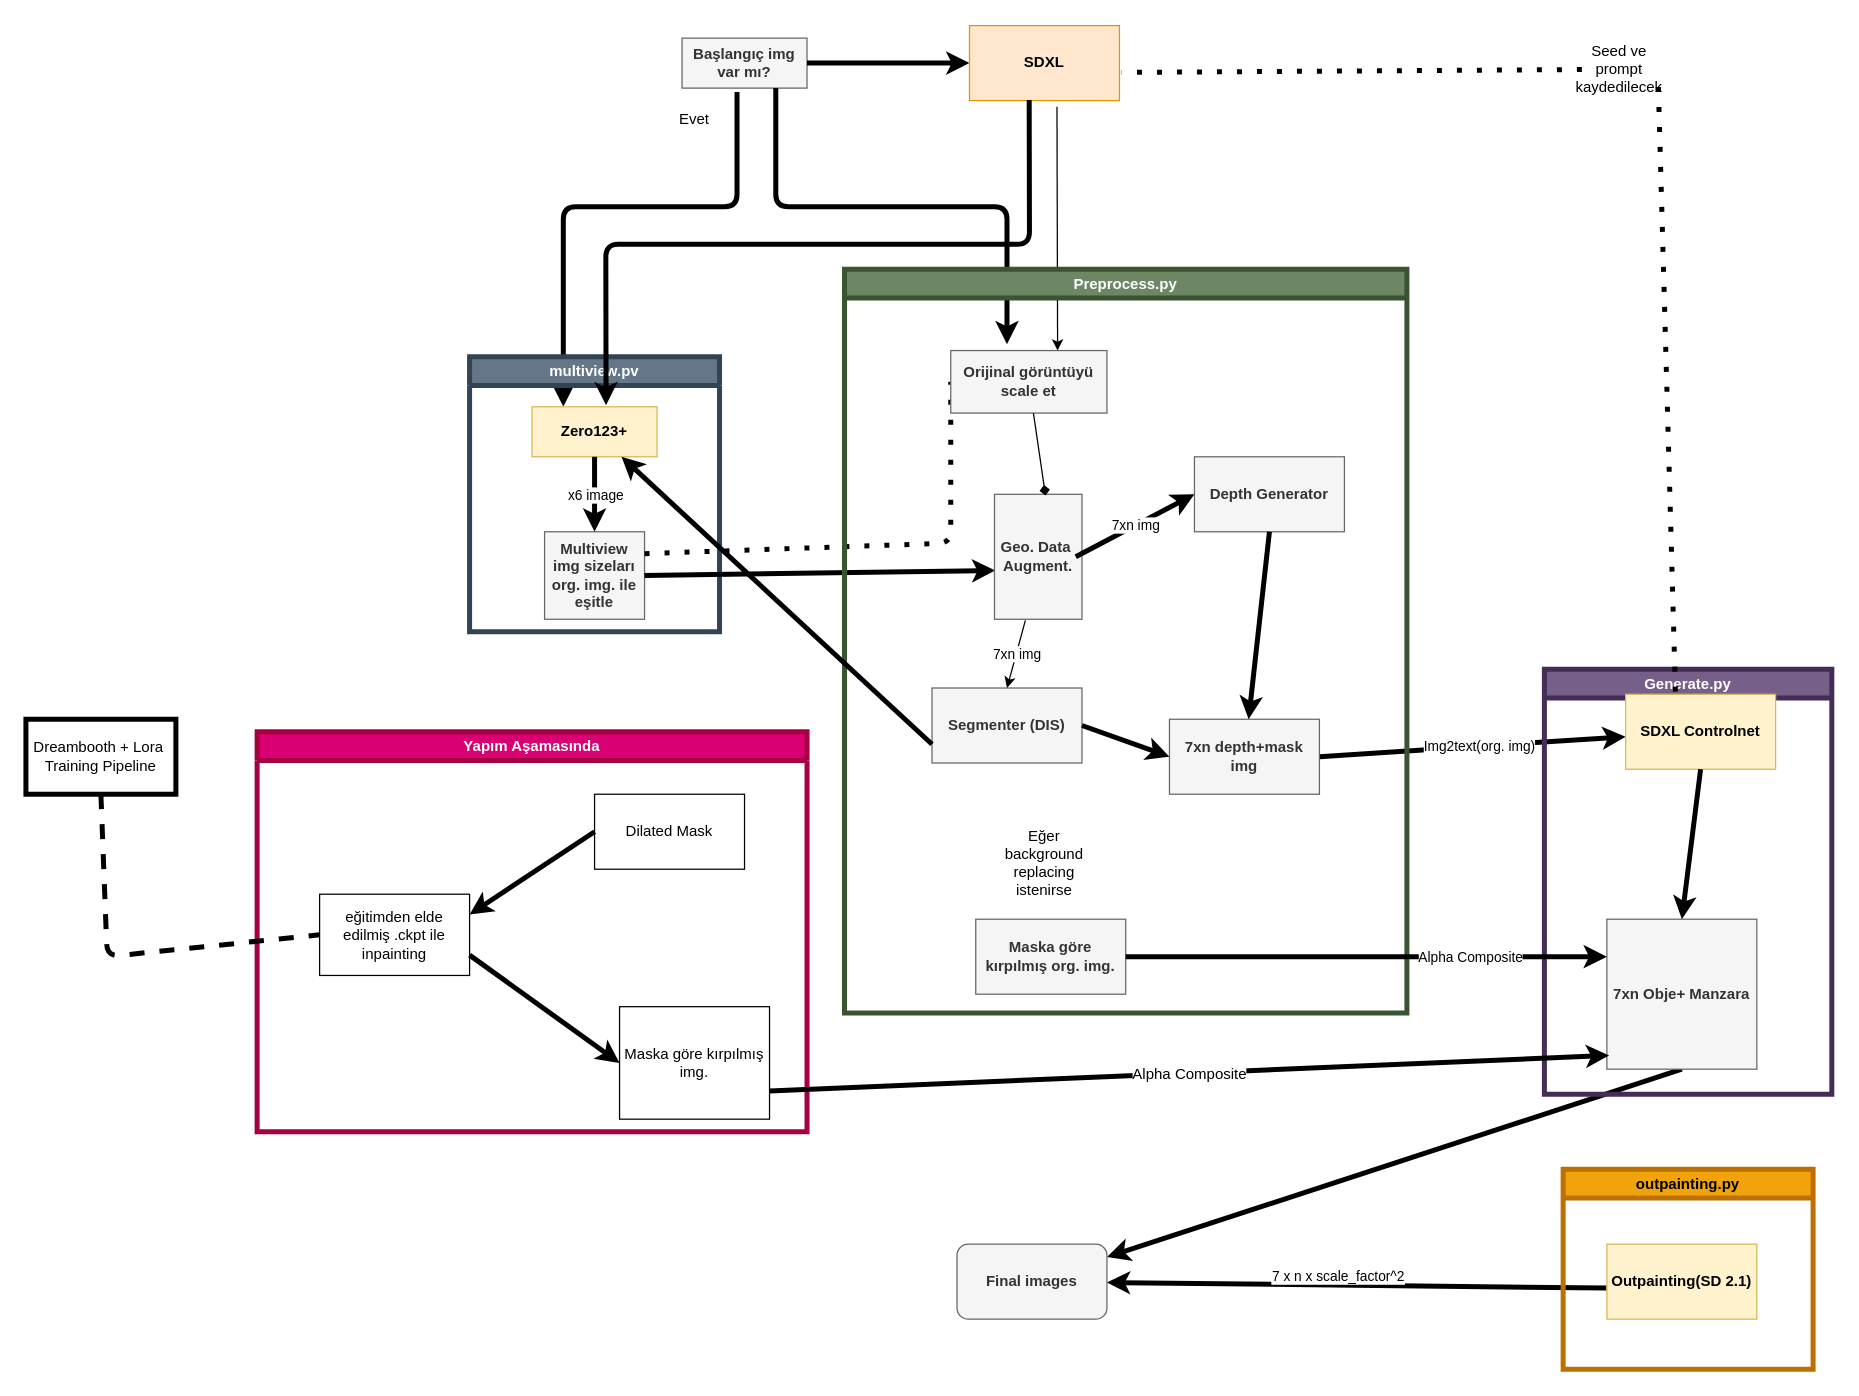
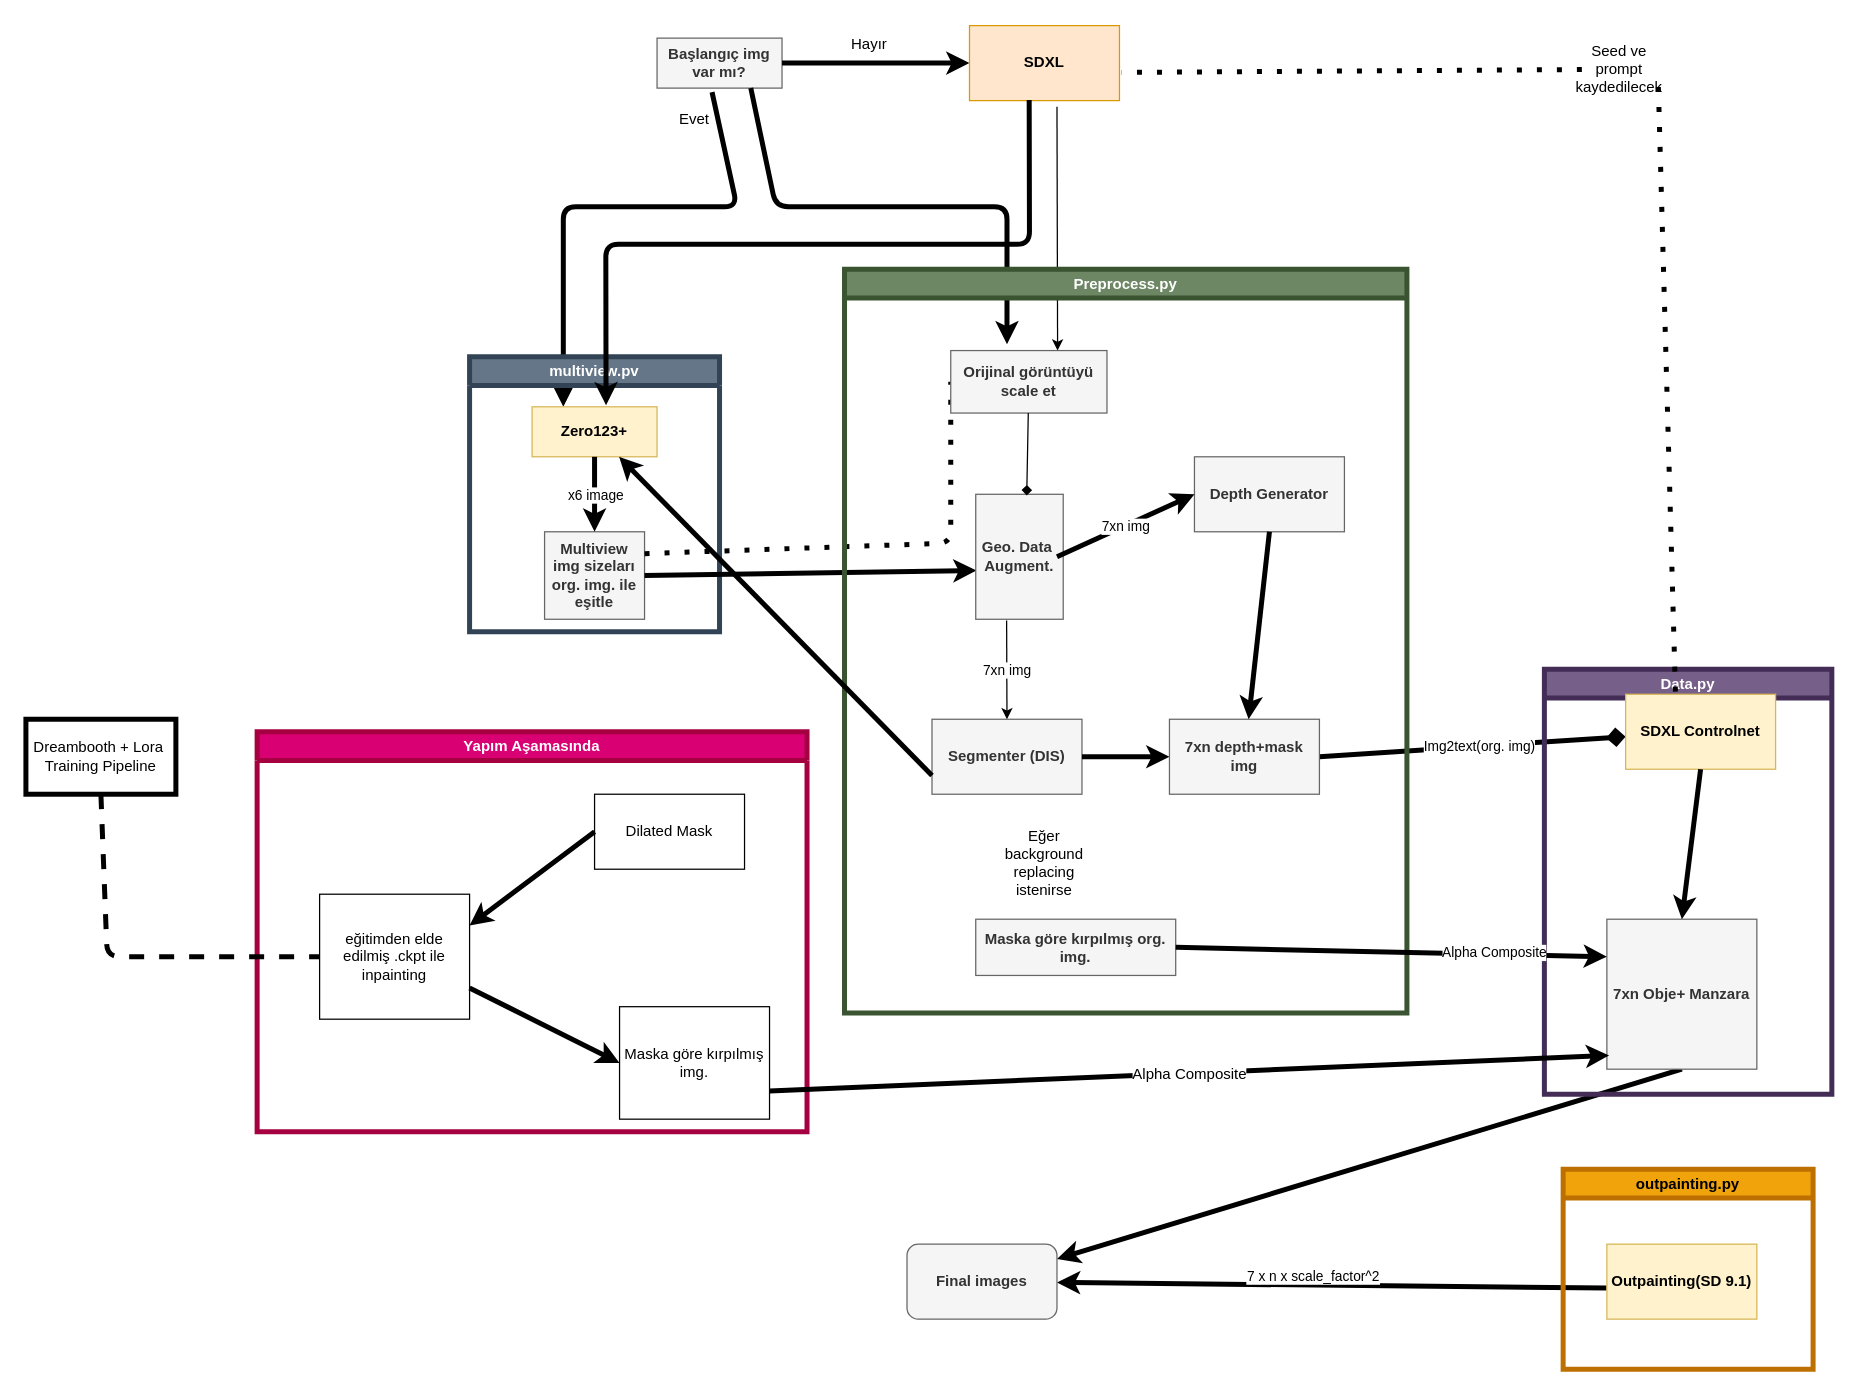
+ <mxCell id="7" value="Hayır" style="text;html=1;strokeColor=none;fillColor=none;align=center;verticalAlign=middle;whiteSpace=wrap;rounded=0;" parent="1" vertex="1"><mxGeometry x="665" y="20" width="60" height="30" as="geometry" /></mxCell>
- <mxCell id="2" value="Başlangıç img var mı?" style="rounded=0;whiteSpace=wrap;html=1;fillColor=#f5f5f5;fontColor=#333333;strokeColor=#666666;fontStyle=1;fontSize=12;" parent="1" vertex="1"><mxGeometry x="545" y="30" width="100" height="40" as="geometry" /></mxCell>
+ <mxCell id="2" value="Başlangıç img var mı?" style="rounded=0;whiteSpace=wrap;html=1;fillColor=#f5f5f5;fontColor=#333333;strokeColor=#666666;fontStyle=1;fontSize=12;" parent="1" vertex="1"><mxGeometry x="525" y="30" width="100" height="40" as="geometry" /></mxCell>
- <mxCell id="25" value="Geo. Data&amp;nbsp;&lt;br style=&quot;font-size: 12px;&quot;&gt;Augment." style="rounded=0;whiteSpace=wrap;html=1;fillColor=#f5f5f5;fontColor=#333333;strokeColor=#666666;fontStyle=1;fontSize=12;" parent="23" vertex="1"><mxGeometry x="120" y="180" width="70" height="100" as="geometry" /></mxCell>
+ <mxCell id="25" value="Geo. Data&amp;nbsp;&lt;br style=&quot;font-size: 12px;&quot;&gt;Augment." style="rounded=0;whiteSpace=wrap;html=1;fillColor=#f5f5f5;fontColor=#333333;strokeColor=#666666;fontStyle=1;fontSize=12;" parent="23" vertex="1"><mxGeometry x="105" y="180" width="70" height="100" as="geometry" /></mxCell>
- <mxCell id="38" value="Generate.py" style="swimlane;whiteSpace=wrap;html=1;fillColor=#76608a;fontColor=#ffffff;strokeColor=#432D57;strokeWidth=4;perimeterSpacing=1;" vertex="1" parent="1"><mxGeometry x="1235" y="535" width="230" height="340" as="geometry" /></mxCell>
+ <mxCell id="38" value="Data.py" style="swimlane;whiteSpace=wrap;html=1;fillColor=#76608a;fontColor=#ffffff;strokeColor=#432D57;strokeWidth=4;perimeterSpacing=1;" vertex="1" parent="1"><mxGeometry x="1235" y="535" width="230" height="340" as="geometry" /></mxCell>
- <mxCell id="32" value="Segmenter (DIS)" style="rounded=0;whiteSpace=wrap;html=1;fillColor=#f5f5f5;fontColor=#333333;strokeColor=#666666;fontStyle=1;fontSize=12;" parent="23" vertex="1"><mxGeometry x="70" y="335" width="120" height="60" as="geometry" /></mxCell>
+ <mxCell id="32" value="Segmenter (DIS)" style="rounded=0;whiteSpace=wrap;html=1;fillColor=#f5f5f5;fontColor=#333333;strokeColor=#666666;fontStyle=1;fontSize=12;" parent="23" vertex="1"><mxGeometry x="70" y="360" width="120" height="60" as="geometry" /></mxCell>
- <mxCell id="8" value="" style="endArrow=classic;html=1;exitX=1;exitY=0.5;exitDx=0;exitDy=0;strokeWidth=4;" parent="1" source="30" target="40" edge="1"><mxGeometry relative="1" as="geometry"><mxPoint x="945" y="665" as="sourcePoint" /><mxPoint x="1055" y="645" as="targetPoint" /></mxGeometry></mxCell>
+ <mxCell id="8" value="" style="endArrow=diamond;html=1;exitX=1;exitY=0.5;exitDx=0;exitDy=0;strokeWidth=4;" parent="1" source="30" target="40" edge="1"><mxGeometry relative="1" as="geometry"><mxPoint x="945" y="665" as="sourcePoint" /><mxPoint x="1055" y="645" as="targetPoint" /></mxGeometry></mxCell>
- <mxCell id="51" value="eğitimden elde edilmiş .ckpt ile inpainting" style="rounded=0;whiteSpace=wrap;html=1;" vertex="1" parent="1"><mxGeometry x="255" y="715" width="120" height="65" as="geometry" /></mxCell>
+ <mxCell id="51" value="eğitimden elde edilmiş .ckpt ile inpainting" style="rounded=0;whiteSpace=wrap;html=1;" vertex="1" parent="1"><mxGeometry x="255" y="715" width="120" height="100" as="geometry" /></mxCell>
- <mxCell id="36" value="Maska göre kırpılmış org. img." style="rounded=0;whiteSpace=wrap;html=1;fillColor=#f5f5f5;fontColor=#333333;strokeColor=#666666;fontStyle=1;fontSize=12;" vertex="1" parent="23"><mxGeometry x="105" y="520" width="120" height="60" as="geometry" /></mxCell>
+ <mxCell id="36" value="Maska göre kırpılmış org. img." style="rounded=0;whiteSpace=wrap;html=1;fillColor=#f5f5f5;fontColor=#333333;strokeColor=#666666;fontStyle=1;fontSize=12;" vertex="1" parent="23"><mxGeometry x="105" y="520" width="160" height="45" as="geometry" /></mxCell>
- <mxCell id="13" value="Final images" style="rounded=1;whiteSpace=wrap;html=1;fillColor=#f5f5f5;fontColor=#333333;strokeColor=#666666;fontStyle=1;fontSize=12;" vertex="1" parent="1"><mxGeometry x="765" y="995" width="120" height="60" as="geometry" /></mxCell>
+ <mxCell id="13" value="Final images" style="rounded=1;whiteSpace=wrap;html=1;fillColor=#f5f5f5;fontColor=#333333;strokeColor=#666666;fontStyle=1;fontSize=12;" vertex="1" parent="1"><mxGeometry x="725" y="995" width="120" height="60" as="geometry" /></mxCell>
- <mxCell id="43" value="Outpainting(SD 2.1)" style="rounded=0;whiteSpace=wrap;html=1;fillColor=#fff2cc;strokeColor=#d6b656;fontColor=#000000;fontStyle=1;fontSize=12;" parent="42" vertex="1"><mxGeometry x="35.0" y="60" width="120" height="60" as="geometry" /></mxCell>
+ <mxCell id="43" value="Outpainting(SD 9.1)" style="rounded=0;whiteSpace=wrap;html=1;fillColor=#fff2cc;strokeColor=#d6b656;fontColor=#000000;fontStyle=1;fontSize=12;" parent="42" vertex="1"><mxGeometry x="35.0" y="60" width="120" height="60" as="geometry" /></mxCell>
